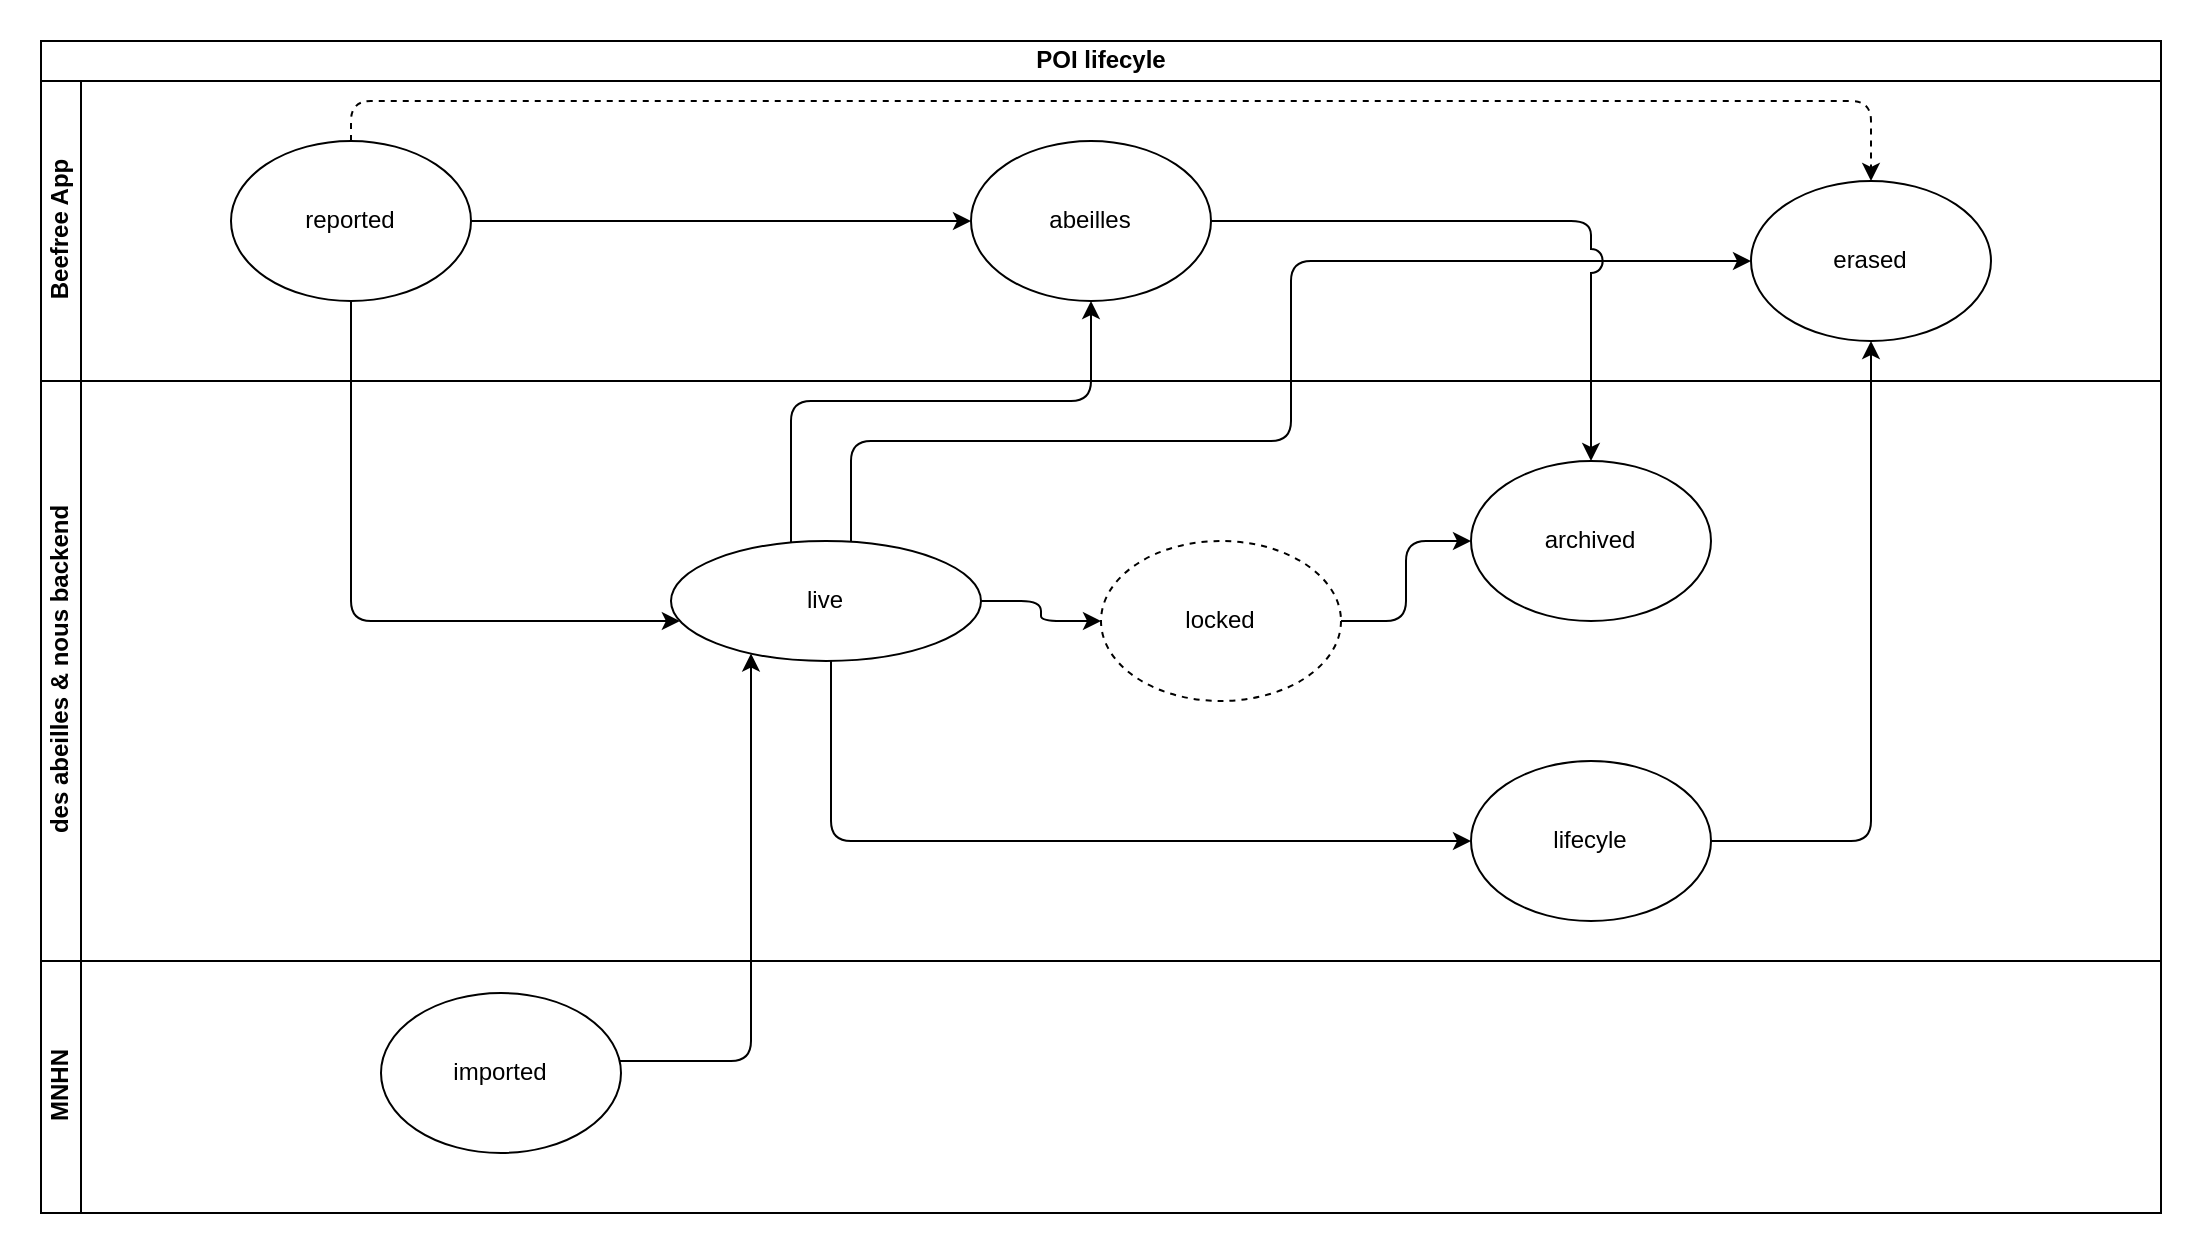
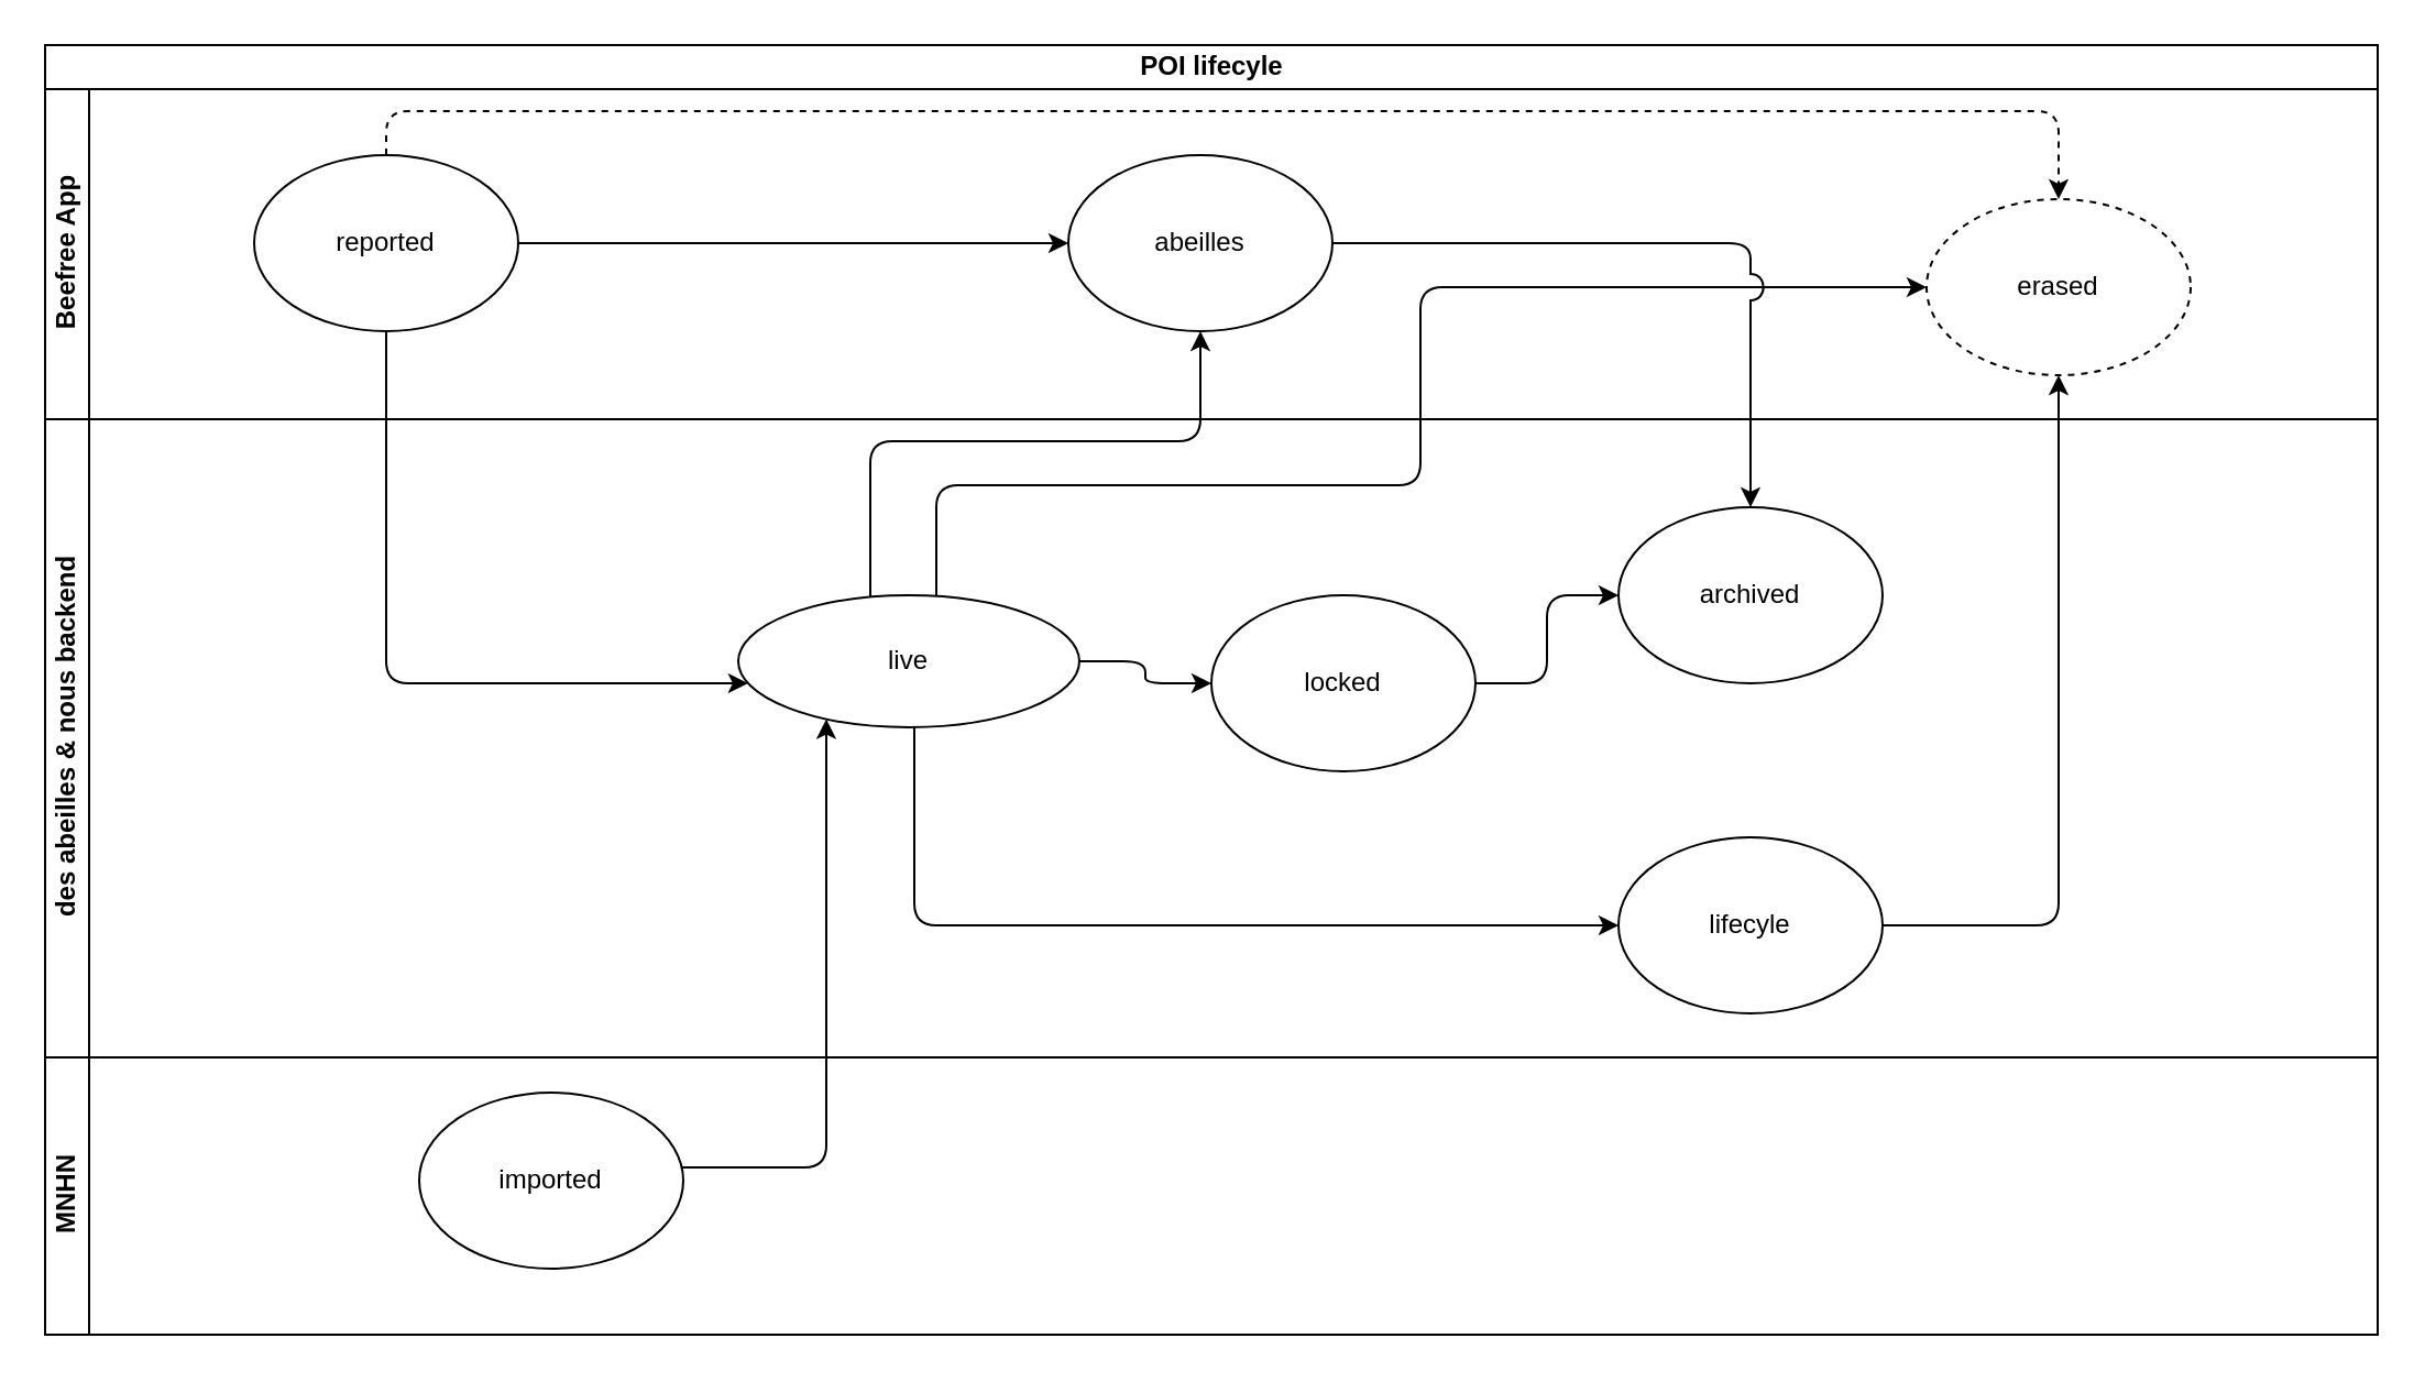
- <mxCell id="8" value="erased" style="ellipse;whiteSpace=wrap;html=1;fillStyle=solid;" vertex="1" parent="3"><mxGeometry x="855" y="50" width="120" height="80" as="geometry" /></mxCell>
+ <mxCell id="8" value="erased" style="ellipse;whiteSpace=wrap;html=1;fillStyle=solid;dashed=1;" vertex="1" parent="3"><mxGeometry x="855" y="50" width="120" height="80" as="geometry" /></mxCell>
- <mxCell id="17" value="locked" style="ellipse;whiteSpace=wrap;html=1;fillStyle=solid;dashed=1;" vertex="1" parent="11"><mxGeometry x="530" y="80" width="120" height="80" as="geometry" /></mxCell>
+ <mxCell id="17" value="locked" style="ellipse;whiteSpace=wrap;html=1;fillStyle=solid;" vertex="1" parent="11"><mxGeometry x="530" y="80" width="120" height="80" as="geometry" /></mxCell>
